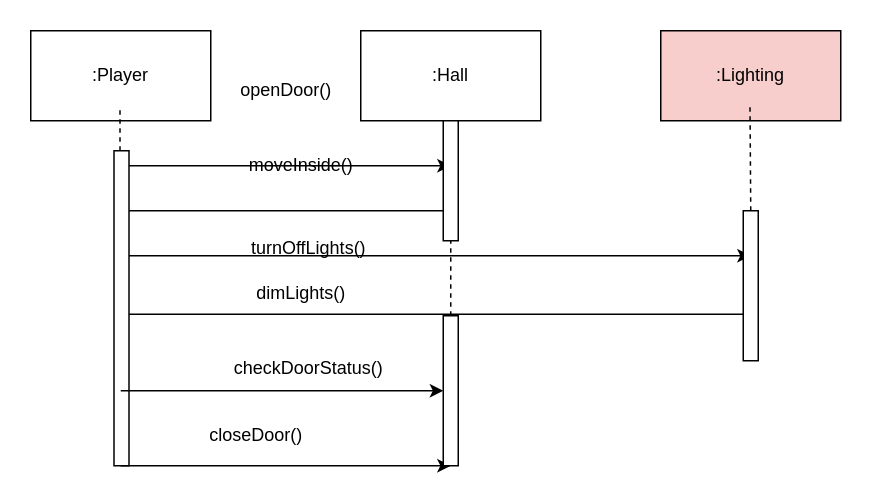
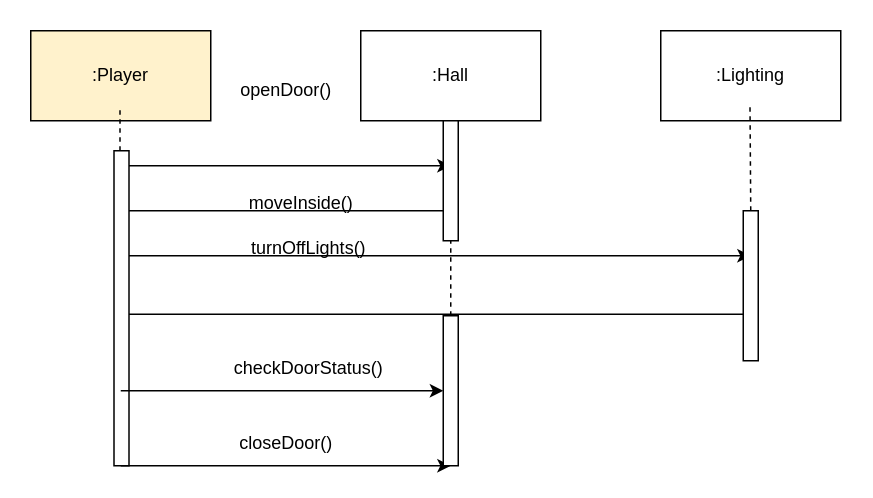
- <mxCell id="2" value=":Player" style="rounded=0;whiteSpace=wrap;html=1;" vertex="1" parent="1"><mxGeometry x="20" y="20" width="120" height="60" as="geometry" /></mxCell>
+ <mxCell id="2" value=":Player" style="rounded=0;whiteSpace=wrap;html=1;fillColor=#fff2cc;" vertex="1" parent="1"><mxGeometry x="20" y="20" width="120" height="60" as="geometry" /></mxCell>
- <mxCell id="4" value=":Lighting" style="rounded=0;whiteSpace=wrap;html=1;fillColor=#f8cecc;" vertex="1" parent="1"><mxGeometry x="440" y="20" width="120" height="60" as="geometry" /></mxCell>
+ <mxCell id="4" value=":Lighting" style="rounded=0;whiteSpace=wrap;html=1;" vertex="1" parent="1"><mxGeometry x="440" y="20" width="120" height="60" as="geometry" /></mxCell>
- <mxCell id="17" value="&lt;span style=&quot;background-color: initial;&quot;&gt;moveInside()&lt;/span&gt;" style="text;html=1;align=center;verticalAlign=middle;resizable=0;points=[];autosize=1;strokeColor=none;fillColor=none;" vertex="1" parent="1"><mxGeometry x="155" y="95" width="90" height="30" as="geometry" /></mxCell>
+ <mxCell id="17" value="&lt;span style=&quot;background-color: initial;&quot;&gt;moveInside()&lt;/span&gt;" style="text;html=1;align=center;verticalAlign=middle;resizable=0;points=[];autosize=1;strokeColor=none;fillColor=none;" vertex="1" parent="1"><mxGeometry x="155" y="120" width="90" height="30" as="geometry" /></mxCell>
- <mxCell id="12" value="&lt;span style=&quot;background-color: initial;&quot;&gt;dimLights()&lt;/span&gt;" style="text;html=1;align=center;verticalAlign=middle;resizable=0;points=[];autosize=1;strokeColor=none;fillColor=none;" vertex="1" parent="1"><mxGeometry x="159.5" y="180" width="80" height="30" as="geometry" /></mxCell>
- <mxCell id="19" value="closeDoor()" style="text;html=1;align=center;verticalAlign=middle;resizable=0;points=[];autosize=1;strokeColor=none;fillColor=none;" vertex="1" parent="1"><mxGeometry x="125" y="275" width="90" height="30" as="geometry" /></mxCell>
+ <mxCell id="19" value="closeDoor()" style="text;html=1;align=center;verticalAlign=middle;resizable=0;points=[];autosize=1;strokeColor=none;fillColor=none;" vertex="1" parent="1"><mxGeometry x="145" y="280" width="90" height="30" as="geometry" /></mxCell>
